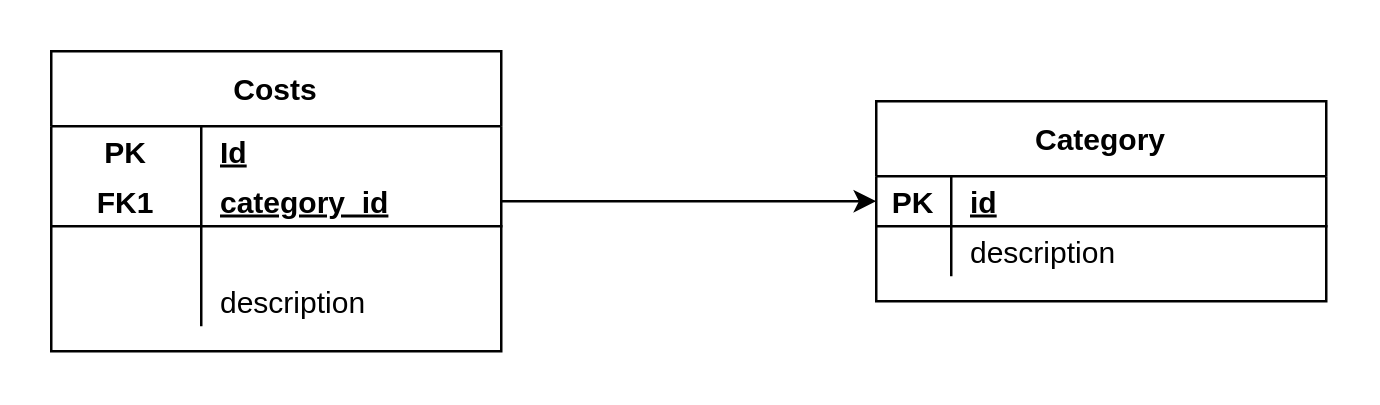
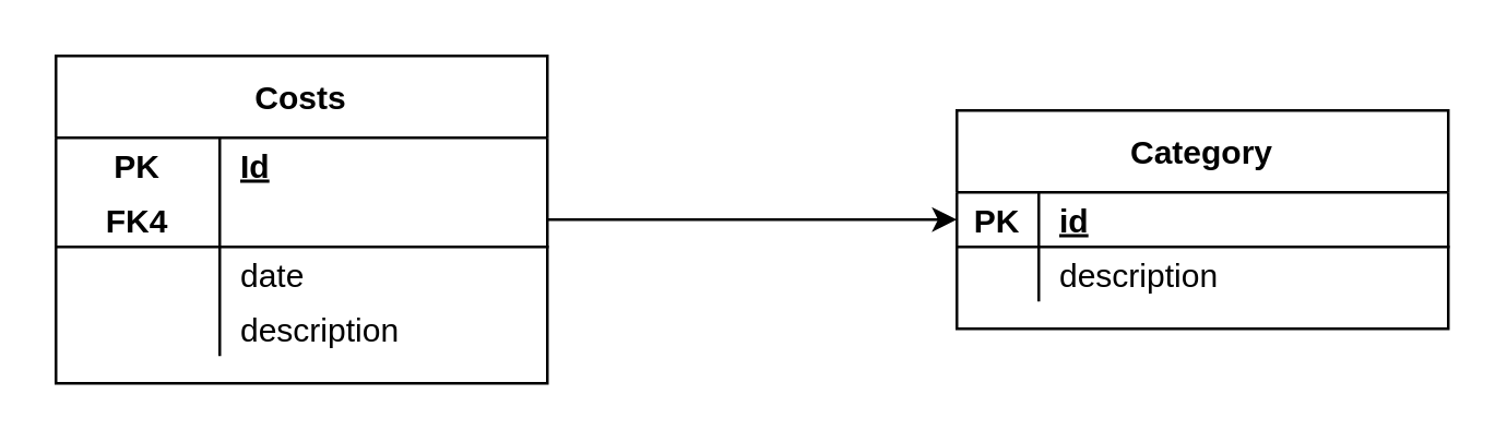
- <mxCell id="16" value="category_id" style="shape=partialRectangle;connectable=0;fillColor=none;top=0;left=0;bottom=0;right=0;align=left;spacingLeft=6;fontStyle=5;overflow=hidden;" vertex="1" parent="14"><mxGeometry x="60" width="120" height="20" as="geometry" /></mxCell>
- <mxCell id="15" value="FK1" style="shape=partialRectangle;connectable=0;fillColor=none;top=0;left=0;bottom=0;right=0;fontStyle=1;overflow=hidden;" vertex="1" parent="14"><mxGeometry width="60" height="20" as="geometry" /></mxCell>
+ <mxCell id="15" value="FK4" style="shape=partialRectangle;connectable=0;fillColor=none;top=0;left=0;bottom=0;right=0;fontStyle=1;overflow=hidden;" vertex="1" parent="14"><mxGeometry width="60" height="20" as="geometry" /></mxCell>
+ <mxCell id="19" value="date" style="shape=partialRectangle;connectable=0;fillColor=none;top=0;left=0;bottom=0;right=0;align=left;spacingLeft=6;overflow=hidden;" vertex="1" parent="17"><mxGeometry x="60" width="120" height="20" as="geometry" /></mxCell>
